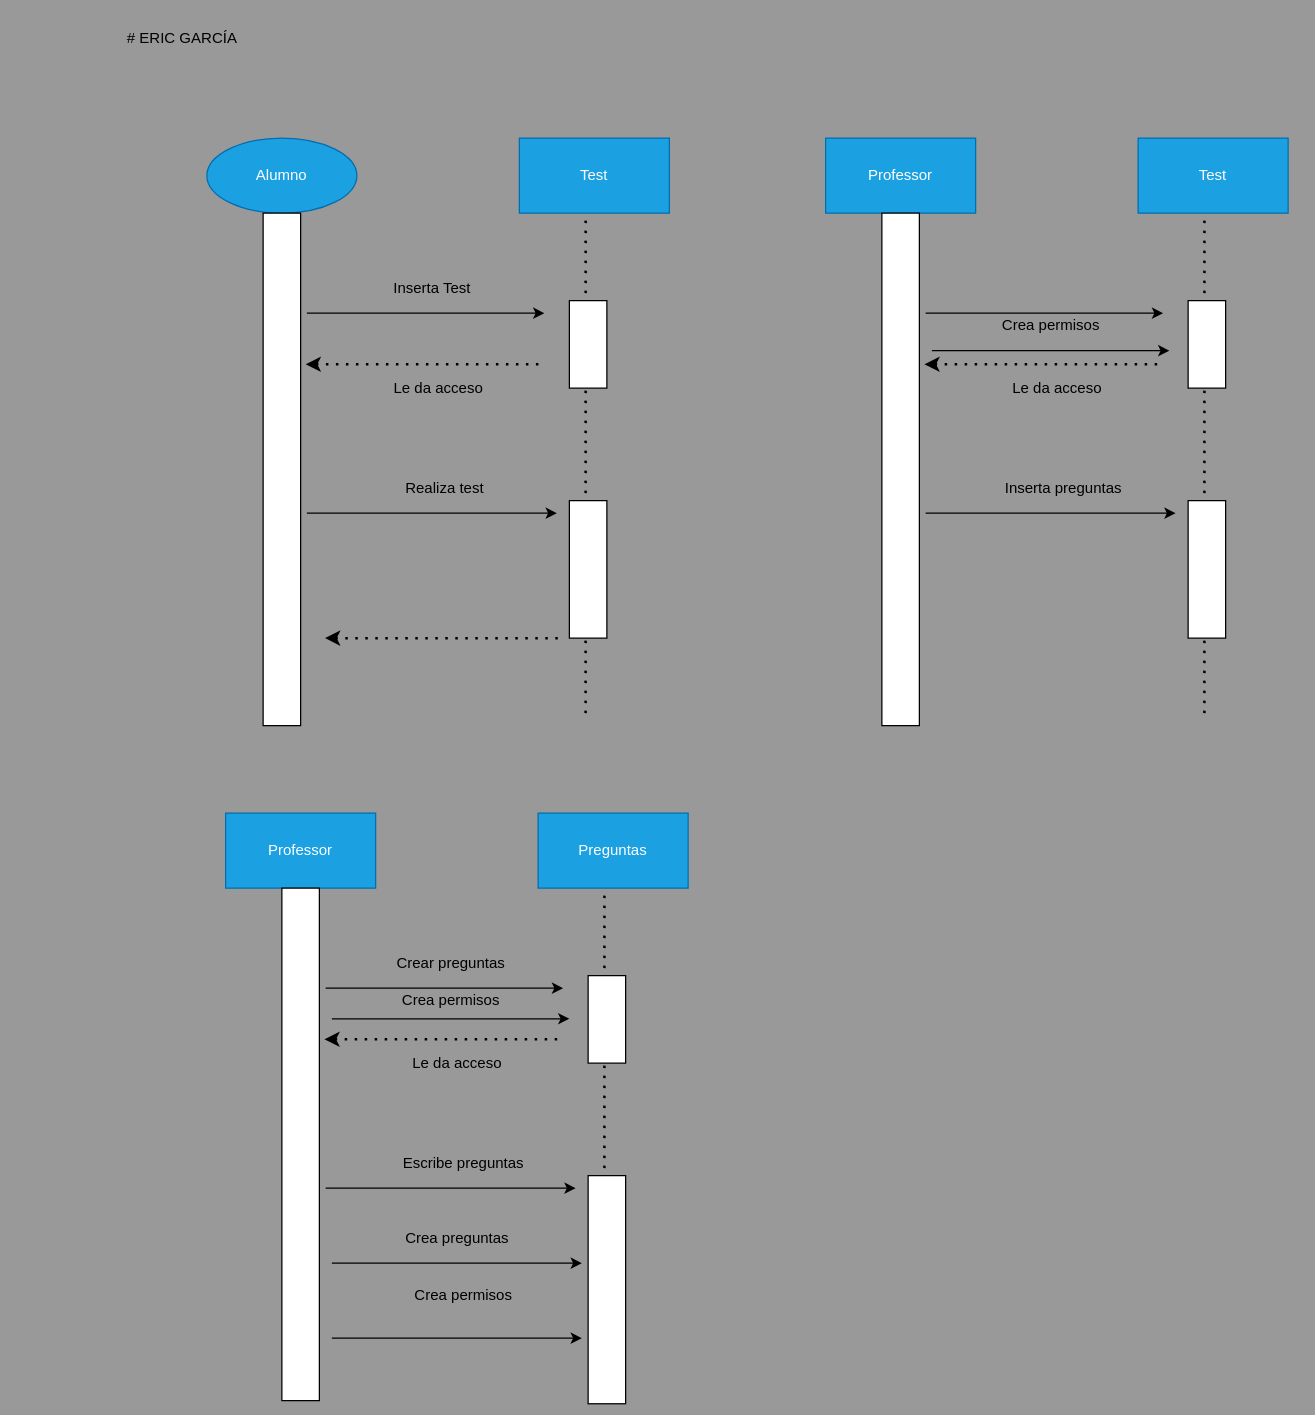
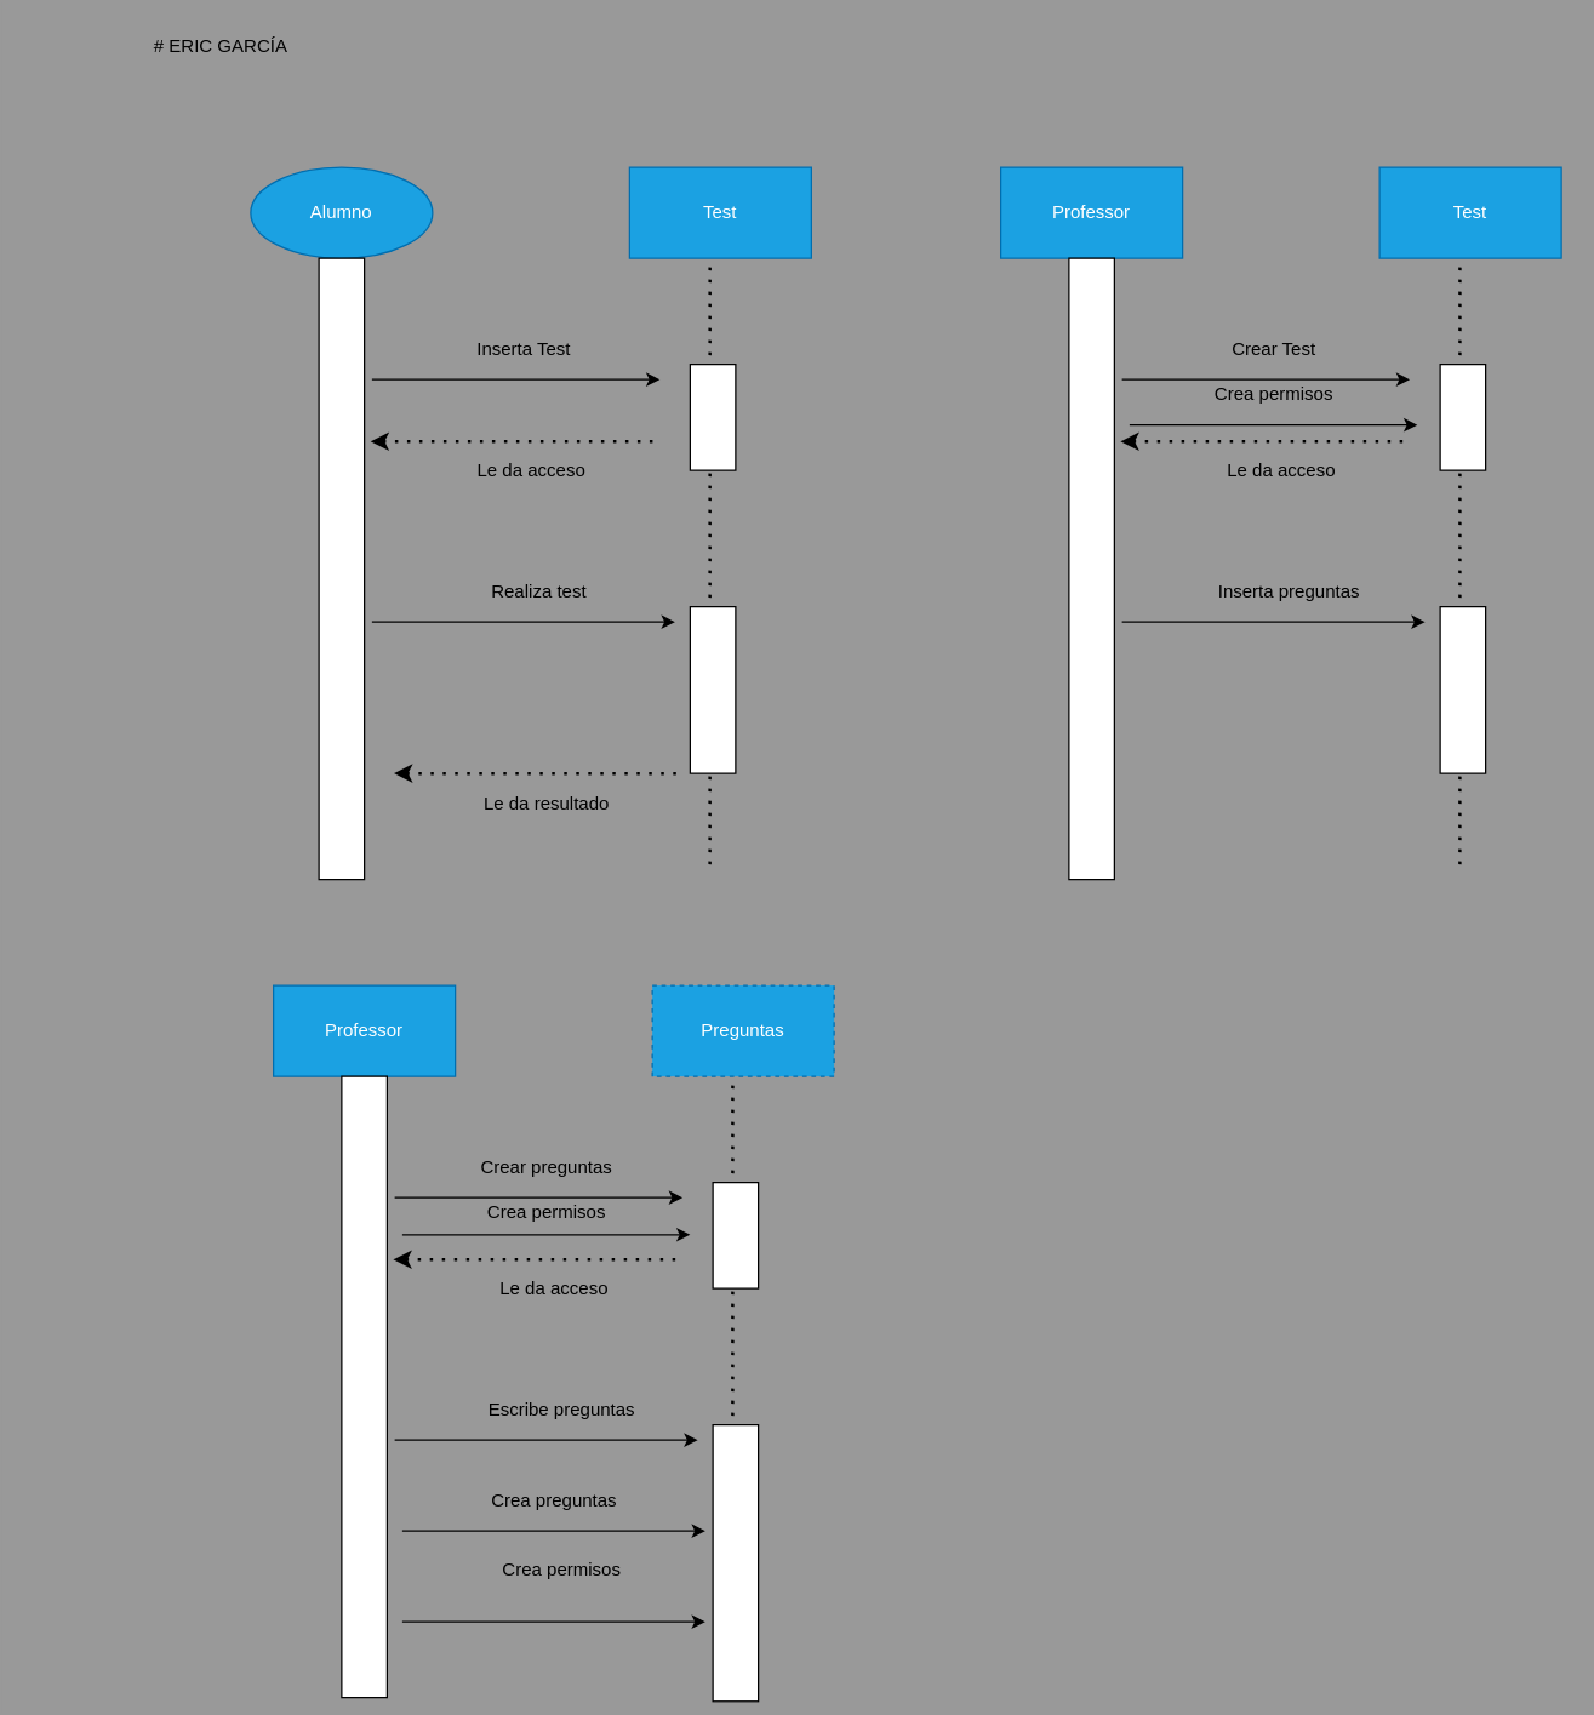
+ <mxCell id="22" value="Crear Test" style="text;html=1;align=center;verticalAlign=middle;resizable=0;points=[];autosize=1;" vertex="1" parent="1"><mxGeometry x="805" y="220" width="70" height="20" as="geometry" /></mxCell>
+ <mxCell id="16" value="Le da resultado" style="text;html=1;align=center;verticalAlign=middle;resizable=0;points=[];autosize=1;" vertex="1" parent="1"><mxGeometry x="310" y="520" width="100" height="20" as="geometry" /></mxCell>
- <mxCell id="30" value="Preguntas" style="rounded=0;whiteSpace=wrap;html=1;fillColor=#1ba1e2;strokeColor=#006EAF;fontColor=#ffffff;" vertex="1" parent="1"><mxGeometry x="430" y="650" width="120" height="60" as="geometry" /></mxCell>
+ <mxCell id="30" value="Preguntas" style="rounded=0;whiteSpace=wrap;html=1;fillColor=#1ba1e2;strokeColor=#006EAF;fontColor=#ffffff;dashed=1;" vertex="1" parent="1"><mxGeometry x="430" y="650" width="120" height="60" as="geometry" /></mxCell>
